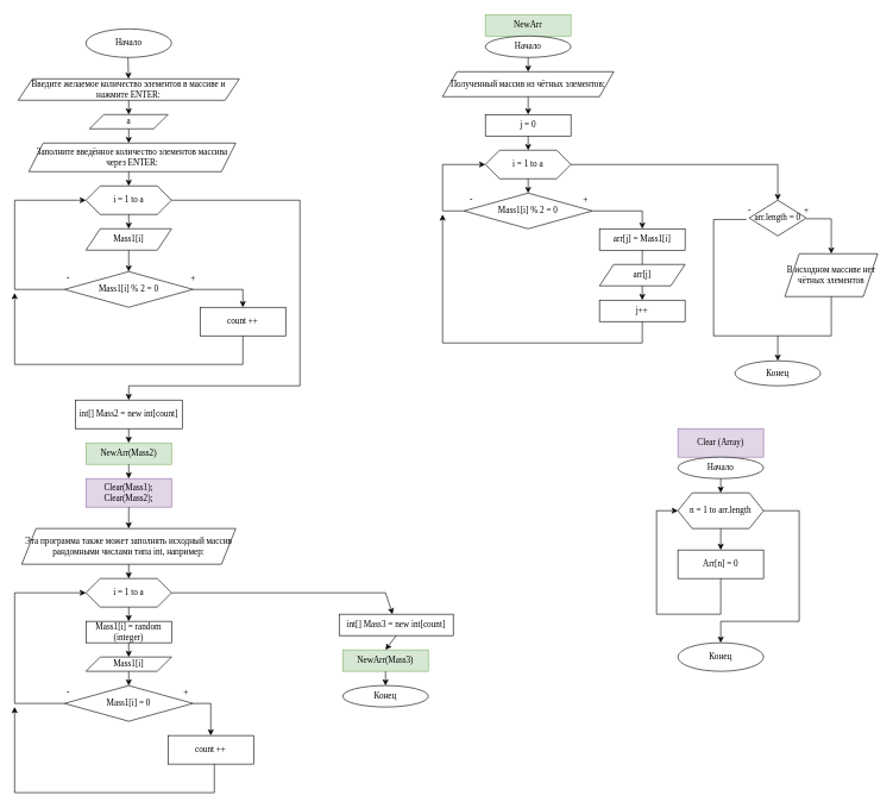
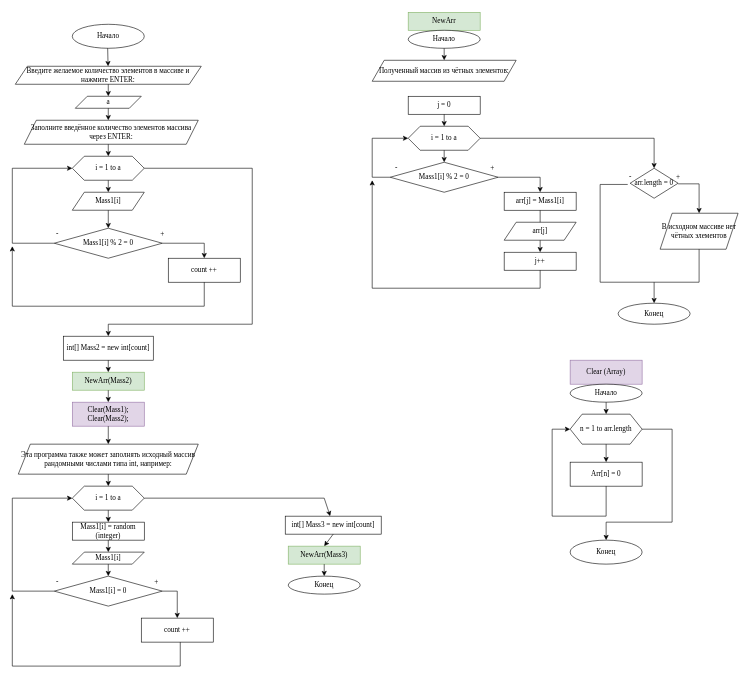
- <mxCell id="54" value="" style="endArrow=classic;html=1;rounded=0;fontFamily=Times New Roman;fontColor=#000000;exitX=0.5;exitY=1;exitDx=0;exitDy=0;" edge="1" parent="1" source="51" target="59"><mxGeometry width="50" height="50" relative="1" as="geometry"><mxPoint x="540" y="180" as="sourcePoint" /><mxPoint x="740" y="160" as="targetPoint" /></mxGeometry></mxCell>
